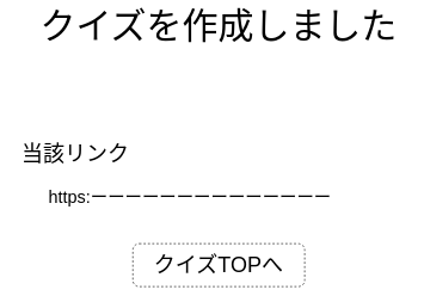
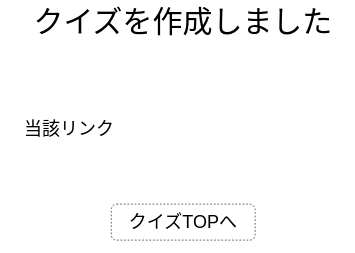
- <mxCell id="4" value="&lt;font style=&quot;font-size: 30px;&quot;&gt;当該リンク&lt;/font&gt;" style="text;html=1;strokeColor=none;fillColor=none;align=center;verticalAlign=middle;whiteSpace=wrap;rounded=0;" parent="1" vertex="1"><mxGeometry x="10" y="200" width="190" height="30" as="geometry" /></mxCell>
+ <mxCell id="4" value="&lt;font style=&quot;font-size: 30px;&quot;&gt;当該リンク&lt;/font&gt;" style="text;html=1;strokeColor=none;fillColor=none;align=center;verticalAlign=middle;whiteSpace=wrap;rounded=0;" parent="1" vertex="1"><mxGeometry x="20" y="200" width="190" height="30" as="geometry" /></mxCell>
- <mxCell id="3" value="&lt;font style=&quot;font-size: 24px;&quot;&gt;&lt;font style=&quot;font-size: 24px;&quot;&gt;https&lt;/font&gt;:ーーーーーーーーーーーーーー&lt;/font&gt;" style="text;html=1;strokeColor=none;fillColor=none;align=center;verticalAlign=middle;whiteSpace=wrap;rounded=0;" parent="1" vertex="1"><mxGeometry x="50" y="260" width="430" height="30" as="geometry" /></mxCell>
